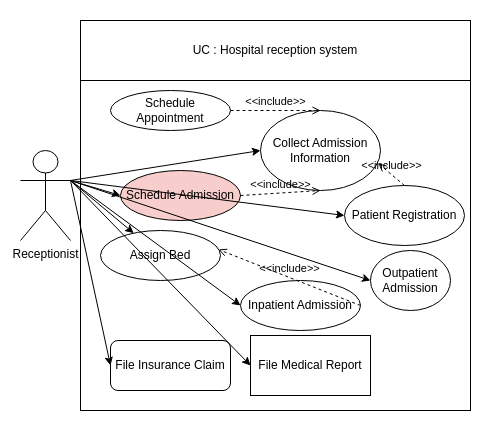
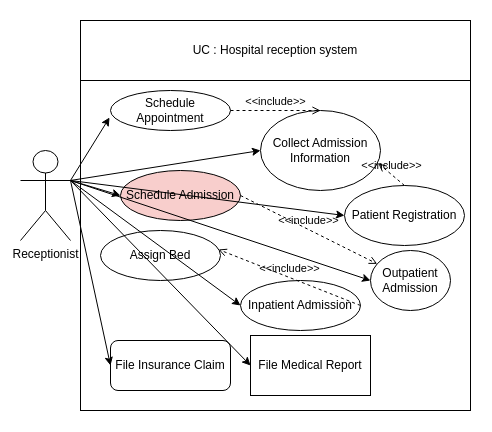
- <mxCell id="23" value="&amp;lt;&amp;lt;include&amp;gt;&amp;gt;" style="html=1;verticalAlign=bottom;labelBackgroundColor=none;endArrow=open;endFill=0;dashed=1;rounded=0;exitX=1;exitY=0.5;exitDx=0;exitDy=0;entryX=0.5;entryY=1;entryDx=0;entryDy=0;" edge="1" parent="1" source="6" target="7"><mxGeometry width="160" relative="1" as="geometry"><mxPoint x="270" y="160" as="sourcePoint" /><mxPoint x="340" y="160" as="targetPoint" /></mxGeometry></mxCell>
+ <mxCell id="23" value="&amp;lt;&amp;lt;include&amp;gt;&amp;gt;" style="html=1;verticalAlign=bottom;labelBackgroundColor=none;endArrow=open;endFill=0;dashed=1;rounded=0;exitX=1;exitY=0.5;exitDx=0;exitDy=0;" edge="1" parent="1" source="6" target="9"><mxGeometry width="160" relative="1" as="geometry"><mxPoint x="270" y="160" as="sourcePoint" /><mxPoint x="340" y="160" as="targetPoint" /></mxGeometry></mxCell>
- <mxCell id="14" value="" style="endArrow=classic;html=1;rounded=0;exitX=1;exitY=0.333;exitDx=0;exitDy=0;exitPerimeter=0;" edge="1" parent="1" source="2" target="11"><mxGeometry width="50" height="50" relative="1" as="geometry"><mxPoint x="220" y="260" as="sourcePoint" /><mxPoint x="270" y="210" as="targetPoint" /></mxGeometry></mxCell>
+ <mxCell id="14" value="" style="endArrow=classic;html=1;rounded=0;exitX=1;exitY=0.333;exitDx=0;exitDy=0;exitPerimeter=0;entryX=-0.008;entryY=0.675;entryDx=0;entryDy=0;entryPerimeter=0;" edge="1" parent="1" source="2" target="5"><mxGeometry width="50" height="50" relative="1" as="geometry"><mxPoint x="220" y="260" as="sourcePoint" /><mxPoint x="270" y="210" as="targetPoint" /></mxGeometry></mxCell>
